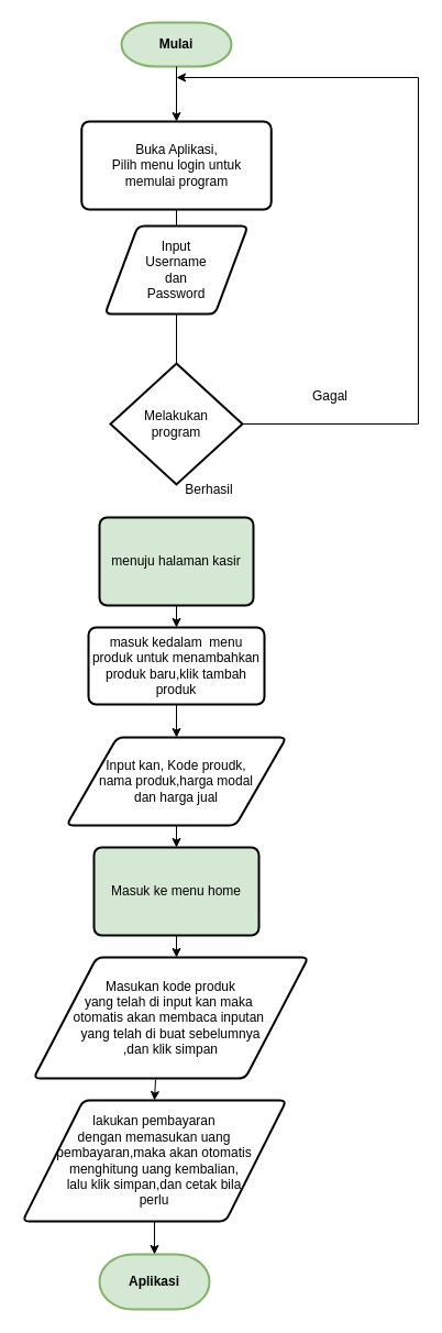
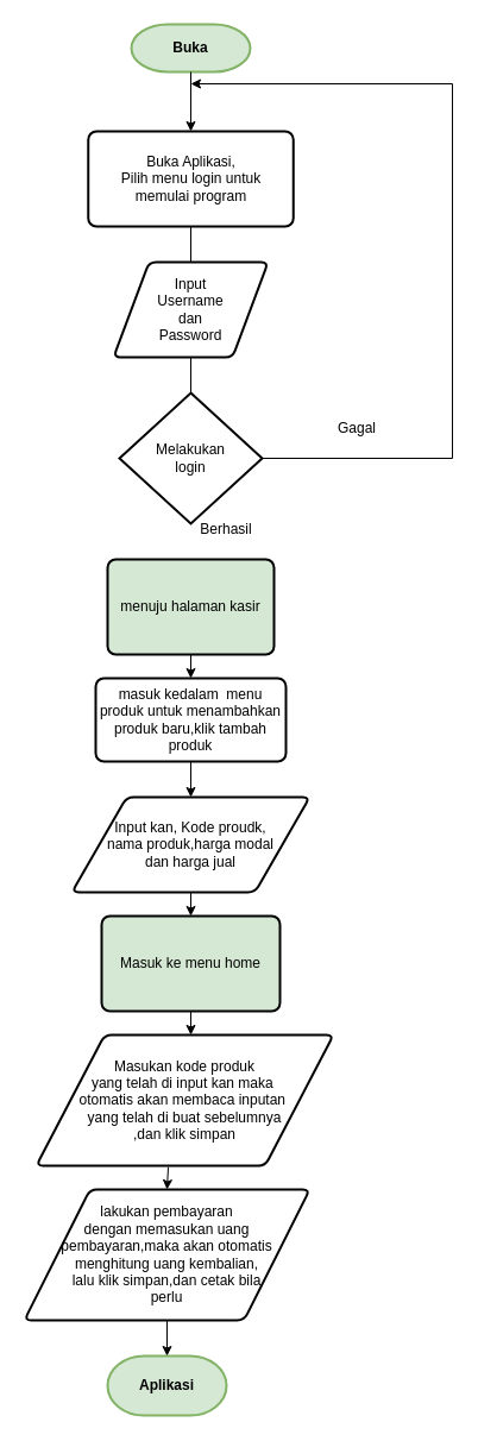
- <mxCell id="2" value="&lt;b&gt;Mulai&lt;/b&gt;" style="strokeWidth=2;html=1;shape=mxgraph.flowchart.terminator;whiteSpace=wrap;fillColor=#d5e8d4;strokeColor=#82b366;" parent="1" vertex="1"><mxGeometry x="110" y="20" width="100" height="40" as="geometry" /></mxCell>
+ <mxCell id="2" value="&lt;b&gt;Buka&lt;/b&gt;" style="strokeWidth=2;html=1;shape=mxgraph.flowchart.terminator;whiteSpace=wrap;fillColor=#d5e8d4;strokeColor=#82b366;" parent="1" vertex="1"><mxGeometry x="110" y="20" width="100" height="40" as="geometry" /></mxCell>
- <mxCell id="4" value="Input&lt;br&gt;Username&lt;br&gt;dan&lt;br&gt;Password" style="shape=parallelogram;html=1;strokeWidth=2;perimeter=parallelogramPerimeter;whiteSpace=wrap;rounded=1;arcSize=12;size=0.23;" parent="1" vertex="1"><mxGeometry x="95" y="205" width="130" height="80" as="geometry" /></mxCell>
+ <mxCell id="4" value="Input&lt;br&gt;Username&lt;br&gt;dan&lt;br&gt;Password" style="shape=parallelogram;html=1;strokeWidth=2;perimeter=parallelogramPerimeter;whiteSpace=wrap;rounded=1;arcSize=12;size=0.23;" parent="1" vertex="1"><mxGeometry x="95" y="220" width="130" height="80" as="geometry" /></mxCell>
- <mxCell id="5" value="Melakukan&lt;br&gt;program" style="strokeWidth=2;html=1;shape=mxgraph.flowchart.decision;whiteSpace=wrap;" parent="1" vertex="1"><mxGeometry x="100" y="330" width="120" height="110" as="geometry" /></mxCell>
+ <mxCell id="5" value="Melakukan&lt;br&gt;login" style="strokeWidth=2;html=1;shape=mxgraph.flowchart.decision;whiteSpace=wrap;" parent="1" vertex="1"><mxGeometry x="100" y="330" width="120" height="110" as="geometry" /></mxCell>
